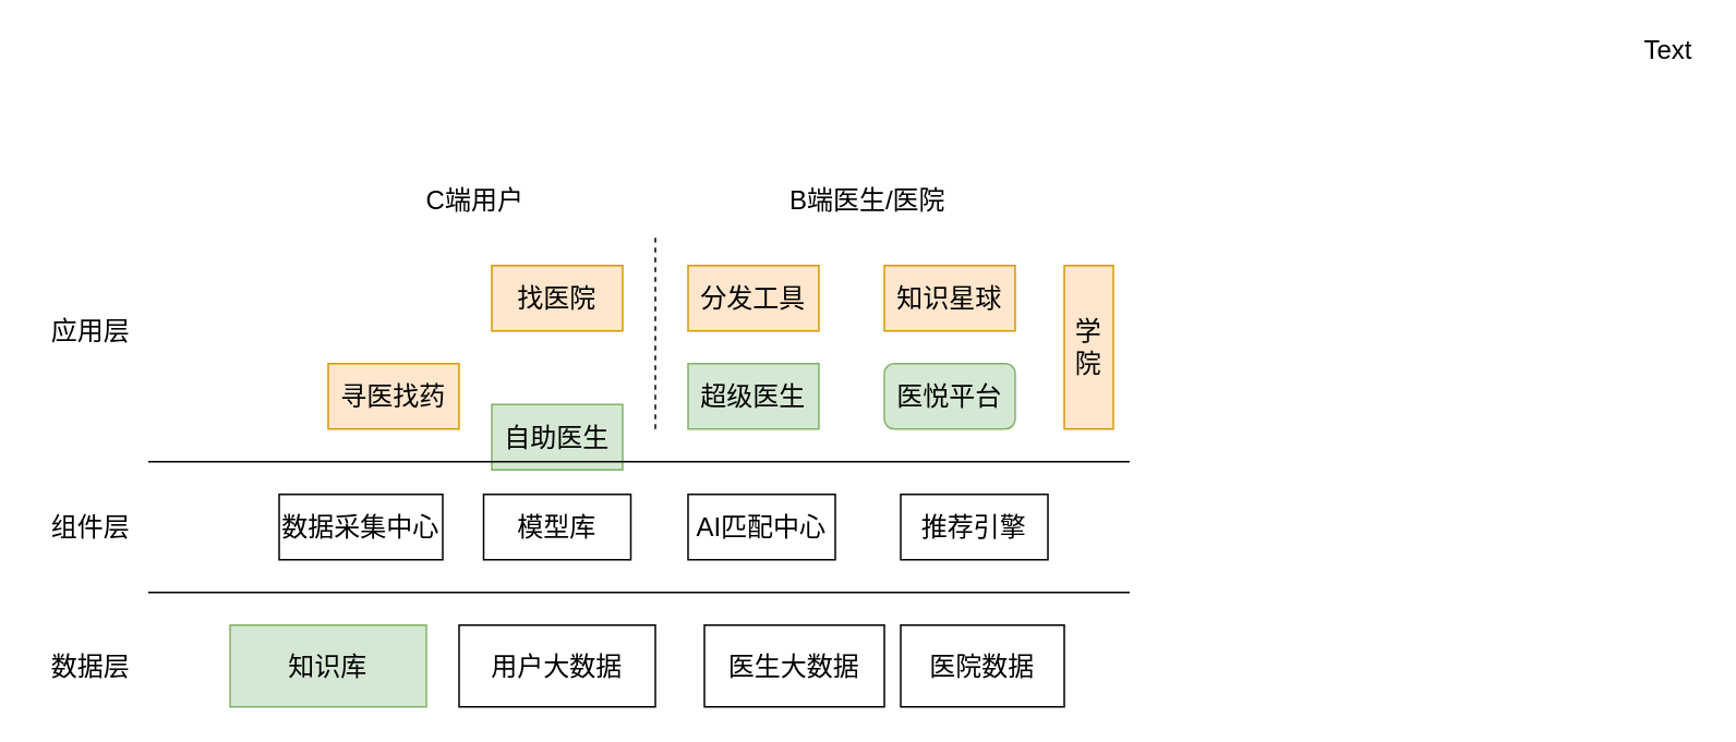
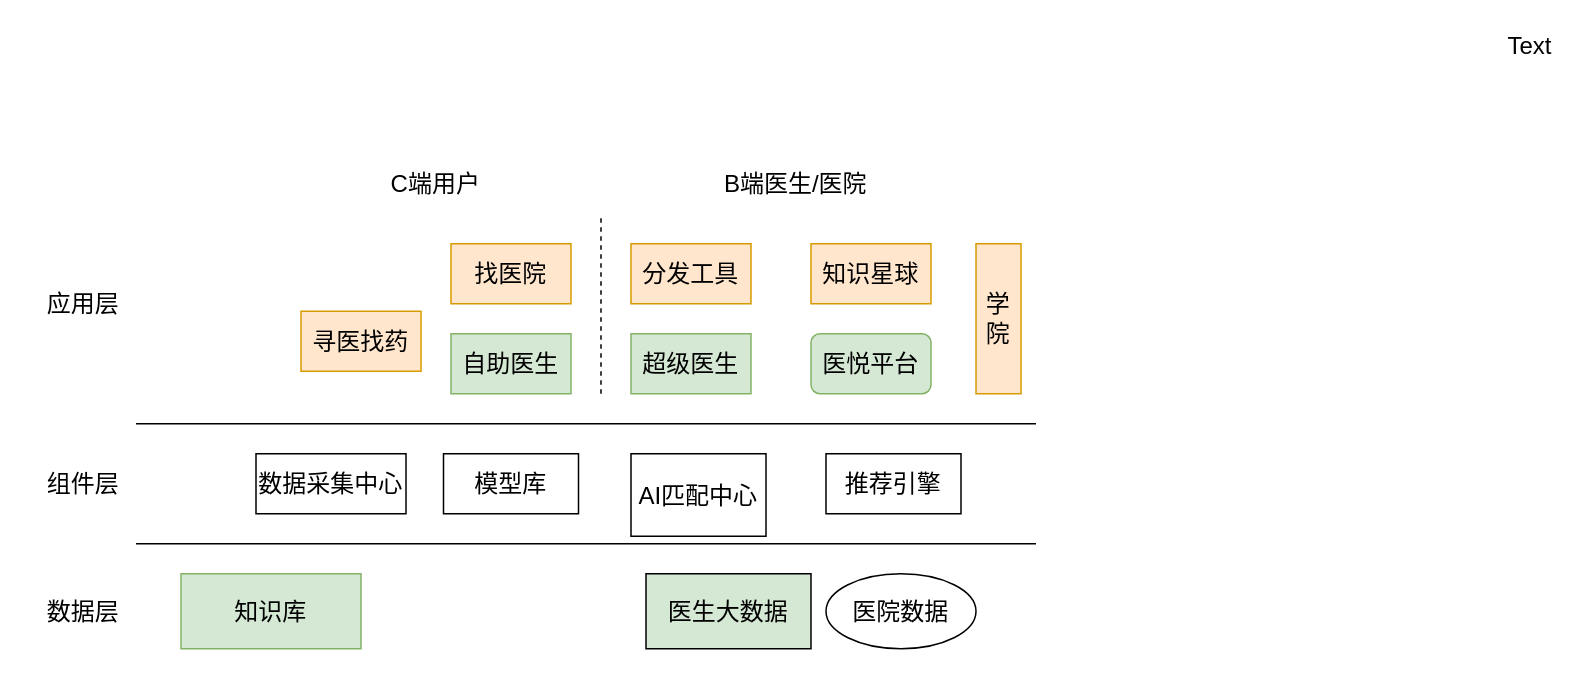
- <mxCell id="3" value="寻医找药" style="rounded=0;whiteSpace=wrap;html=1;fontSize=16;fillColor=#ffe6cc;strokeColor=#d79b00;" parent="1" vertex="1"><mxGeometry x="200" y="222" width="80" height="40" as="geometry" /></mxCell>
+ <mxCell id="3" value="寻医找药" style="rounded=0;whiteSpace=wrap;html=1;fontSize=16;fillColor=#ffe6cc;strokeColor=#d79b00;" parent="1" vertex="1"><mxGeometry x="200" y="207" width="80" height="40" as="geometry" /></mxCell>
- <mxCell id="14" value="自助医生" style="rounded=0;whiteSpace=wrap;html=1;fontSize=16;fillColor=#d5e8d4;strokeColor=#82b366;" parent="1" vertex="1"><mxGeometry x="300" y="247" width="80" height="40" as="geometry" /></mxCell>
+ <mxCell id="14" value="自助医生" style="rounded=0;whiteSpace=wrap;html=1;fontSize=16;fillColor=#d5e8d4;strokeColor=#82b366;" parent="1" vertex="1"><mxGeometry x="300" y="222" width="80" height="40" as="geometry" /></mxCell>
- <mxCell id="11" value="AI匹配中心" style="rounded=0;whiteSpace=wrap;html=1;fontSize=16;" parent="1" vertex="1"><mxGeometry x="420" y="302" width="90" height="40" as="geometry" /></mxCell>
+ <mxCell id="11" value="AI匹配中心" style="rounded=0;whiteSpace=wrap;html=1;fontSize=16;" parent="1" vertex="1"><mxGeometry x="420" y="302" width="90" height="55" as="geometry" /></mxCell>
- <mxCell id="2" value="知识库" style="rounded=0;whiteSpace=wrap;html=1;fontSize=16;fillColor=#d5e8d4;strokeColor=#82b366;" parent="1" vertex="1"><mxGeometry x="140" y="382" width="120" height="50" as="geometry" /></mxCell>
+ <mxCell id="2" value="知识库" style="rounded=0;whiteSpace=wrap;html=1;fontSize=16;fillColor=#d5e8d4;strokeColor=#82b366;" parent="1" vertex="1"><mxGeometry x="120" y="382" width="120" height="50" as="geometry" /></mxCell>
- <mxCell id="6" value="用户大数据" style="rounded=0;whiteSpace=wrap;html=1;fontSize=16;" parent="1" vertex="1"><mxGeometry x="280" y="382" width="120" height="50" as="geometry" /></mxCell>
- <mxCell id="7" value="医生大数据" style="rounded=0;whiteSpace=wrap;html=1;fontSize=16;" parent="1" vertex="1"><mxGeometry x="430" y="382" width="110" height="50" as="geometry" /></mxCell>
+ <mxCell id="7" value="医生大数据" style="rounded=0;whiteSpace=wrap;html=1;fontSize=16;fillColor=#d5e8d4;" parent="1" vertex="1"><mxGeometry x="430" y="382" width="110" height="50" as="geometry" /></mxCell>
- <mxCell id="8" value="医院数据" style="rounded=0;whiteSpace=wrap;html=1;fontSize=16;" parent="1" vertex="1"><mxGeometry x="550" y="382" width="100" height="50" as="geometry" /></mxCell>
+ <mxCell id="8" value="医院数据" style="ellipse;whiteSpace=wrap;html=1;fontSize=16;" parent="1" vertex="1"><mxGeometry x="550" y="382" width="100" height="50" as="geometry" /></mxCell>
